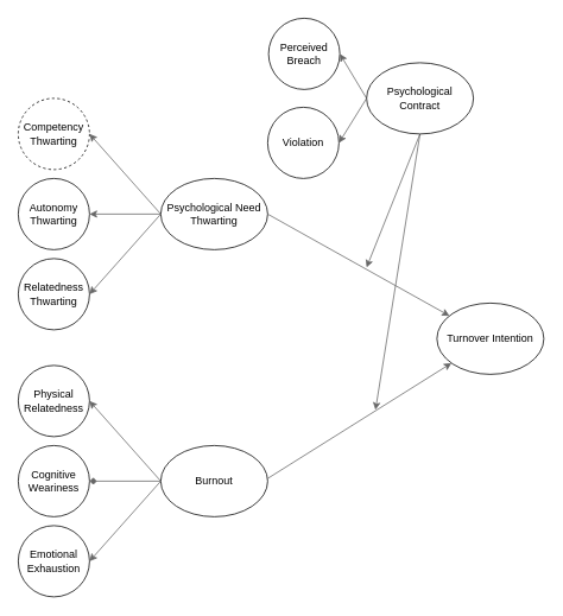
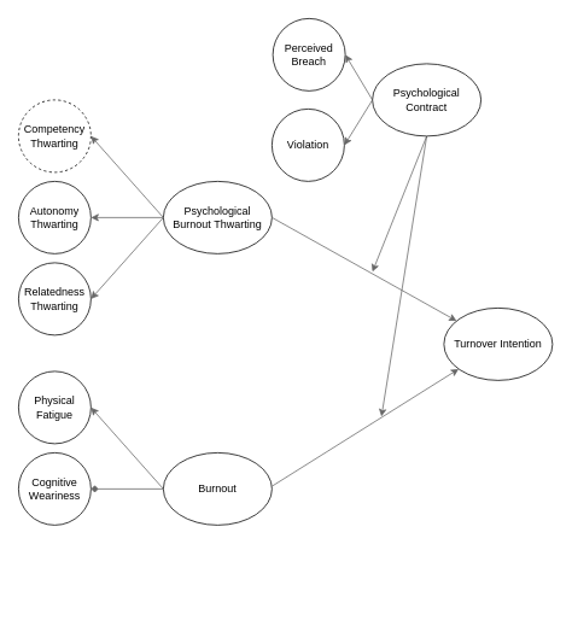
- <mxCell id="18" value="Psychological Need Thwarting" style="ellipse;whiteSpace=wrap;html=1;" parent="14" vertex="1"><mxGeometry x="160" y="90" width="120" height="80" as="geometry" /></mxCell>
+ <mxCell id="18" value="Psychological Burnout Thwarting" style="ellipse;whiteSpace=wrap;html=1;" parent="14" vertex="1"><mxGeometry x="160" y="90" width="120" height="80" as="geometry" /></mxCell>
- <mxCell id="6" value="Physical Relatedness" style="ellipse;whiteSpace=wrap;html=1;aspect=fixed;" parent="5" vertex="1"><mxGeometry width="80" height="80" as="geometry" /></mxCell>
+ <mxCell id="6" value="Physical Fatigue" style="ellipse;whiteSpace=wrap;html=1;aspect=fixed;" parent="5" vertex="1"><mxGeometry width="80" height="80" as="geometry" /></mxCell>
- <mxCell id="12" value="" style="endArrow=classic;html=1;entryX=1;entryY=0.5;entryDx=0;entryDy=0;exitX=0;exitY=0.5;exitDx=0;exitDy=0;fillColor=#f5f5f5;strokeColor=#666666;" parent="5" source="9" target="4" edge="1"><mxGeometry width="50" height="50" relative="1" as="geometry"><mxPoint x="180" y="290" as="sourcePoint" /><mxPoint x="100" y="200" as="targetPoint" /></mxGeometry></mxCell>
- <mxCell id="4" value="Emotional Exhaustion" style="ellipse;whiteSpace=wrap;html=1;aspect=fixed;" parent="3" vertex="1"><mxGeometry y="180" width="80" height="80" as="geometry" /></mxCell>
